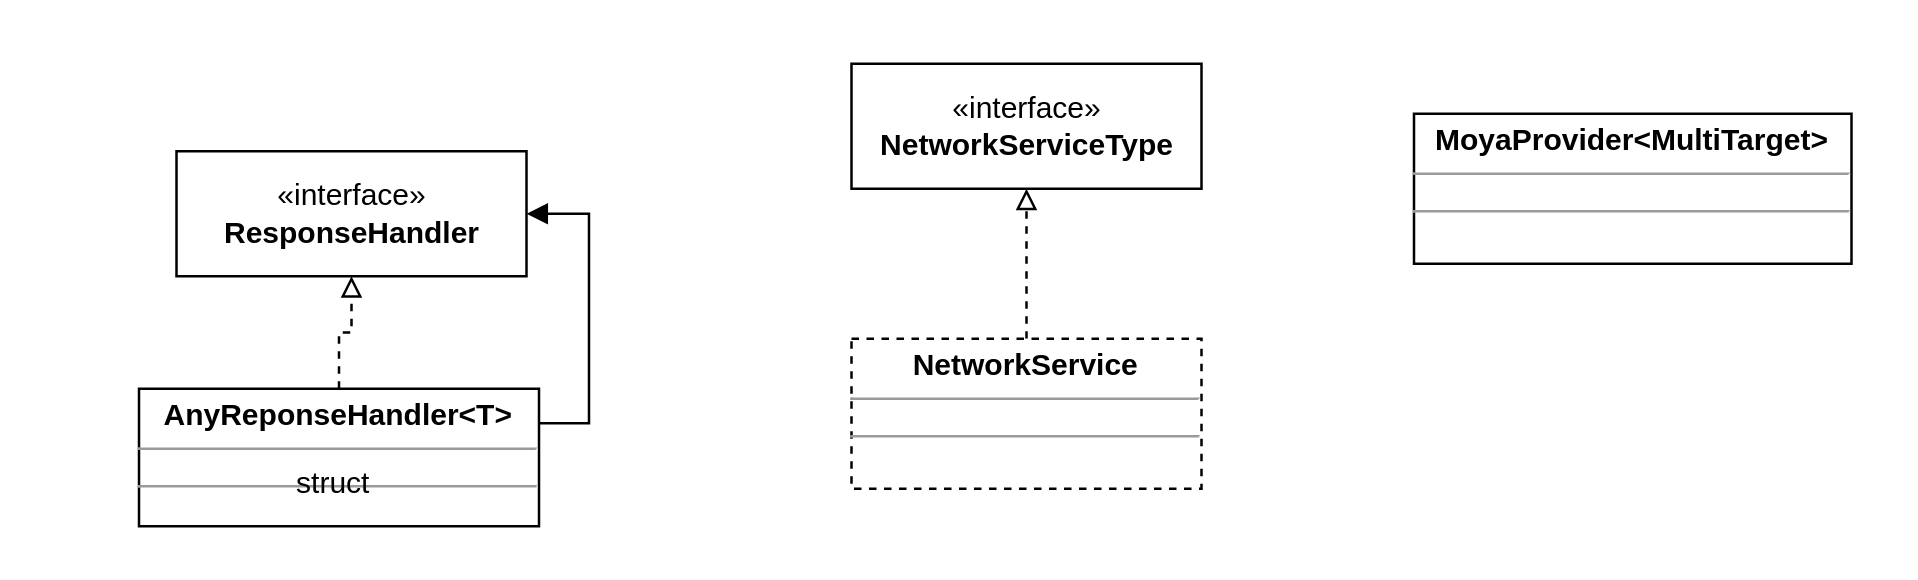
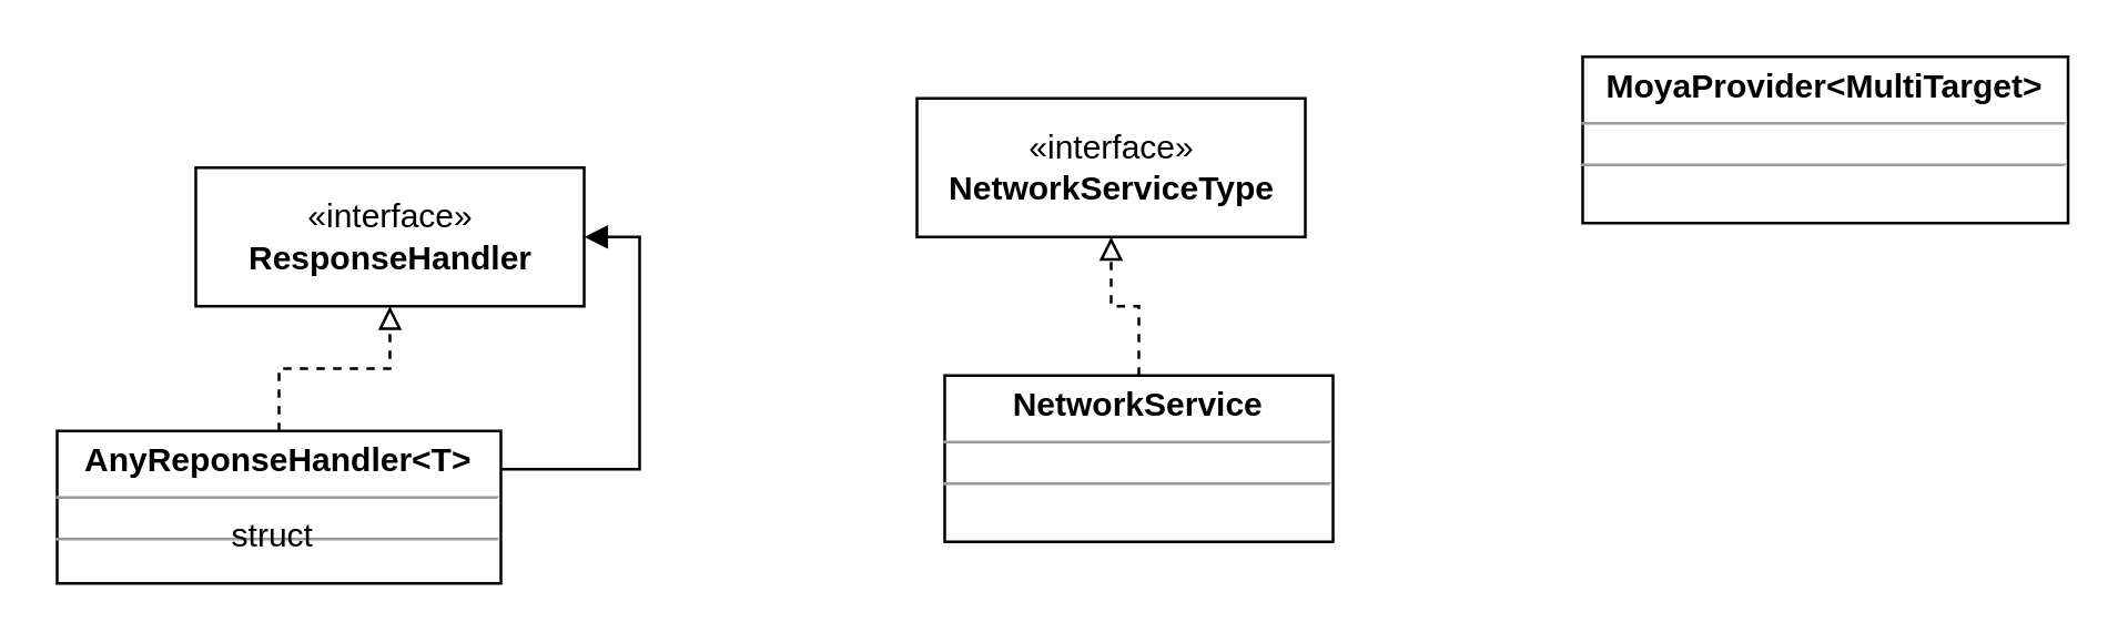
- <mxCell id="2" value="«interface»&lt;br&gt;&lt;b&gt;NetworkServiceType&lt;/b&gt;" style="html=1;" vertex="1" parent="1"><mxGeometry x="340" y="25" width="140" height="50" as="geometry" /></mxCell>
+ <mxCell id="2" value="«interface»&lt;br&gt;&lt;b&gt;NetworkServiceType&lt;/b&gt;" style="html=1;" vertex="1" parent="1"><mxGeometry x="330" y="35" width="140" height="50" as="geometry" /></mxCell>
- <mxCell id="5" value="&lt;p style=&quot;margin: 0px ; margin-top: 4px ; text-align: center&quot;&gt;&lt;b&gt;MoyaProvider&amp;lt;MultiTarget&amp;gt;&lt;/b&gt;&lt;br&gt;&lt;/p&gt;&lt;hr size=&quot;1&quot;&gt;&lt;div style=&quot;height: 2px&quot;&gt;&lt;/div&gt;&lt;hr size=&quot;1&quot;&gt;&lt;div style=&quot;height: 2px&quot;&gt;&lt;/div&gt;" style="verticalAlign=top;align=left;overflow=fill;fontSize=12;fontFamily=Helvetica;html=1;" vertex="1" parent="1"><mxGeometry x="565" y="45" width="175" height="60" as="geometry" /></mxCell>
+ <mxCell id="5" value="&lt;p style=&quot;margin: 0px ; margin-top: 4px ; text-align: center&quot;&gt;&lt;b&gt;MoyaProvider&amp;lt;MultiTarget&amp;gt;&lt;/b&gt;&lt;br&gt;&lt;/p&gt;&lt;hr size=&quot;1&quot;&gt;&lt;div style=&quot;height: 2px&quot;&gt;&lt;/div&gt;&lt;hr size=&quot;1&quot;&gt;&lt;div style=&quot;height: 2px&quot;&gt;&lt;/div&gt;" style="verticalAlign=top;align=left;overflow=fill;fontSize=12;fontFamily=Helvetica;html=1;" vertex="1" parent="1"><mxGeometry x="570" y="20" width="175" height="60" as="geometry" /></mxCell>
- <mxCell id="4" value="&lt;p style=&quot;margin: 0px ; margin-top: 4px ; text-align: center&quot;&gt;&lt;b&gt;NetworkService&lt;/b&gt;&lt;br&gt;&lt;/p&gt;&lt;hr size=&quot;1&quot;&gt;&lt;div style=&quot;height: 2px&quot;&gt;&lt;/div&gt;&lt;hr size=&quot;1&quot;&gt;&lt;div style=&quot;height: 2px&quot;&gt;&lt;/div&gt;" style="verticalAlign=top;align=left;overflow=fill;fontSize=12;fontFamily=Helvetica;html=1;dashed=1;" vertex="1" parent="1"><mxGeometry x="340" y="135" width="140" height="60" as="geometry" /></mxCell>
+ <mxCell id="4" value="&lt;p style=&quot;margin: 0px ; margin-top: 4px ; text-align: center&quot;&gt;&lt;b&gt;NetworkService&lt;/b&gt;&lt;br&gt;&lt;/p&gt;&lt;hr size=&quot;1&quot;&gt;&lt;div style=&quot;height: 2px&quot;&gt;&lt;/div&gt;&lt;hr size=&quot;1&quot;&gt;&lt;div style=&quot;height: 2px&quot;&gt;&lt;/div&gt;" style="verticalAlign=top;align=left;overflow=fill;fontSize=12;fontFamily=Helvetica;html=1;" vertex="1" parent="1"><mxGeometry x="340" y="135" width="140" height="60" as="geometry" /></mxCell>
- <mxCell id="9" value="&lt;p style=&quot;margin: 0px ; margin-top: 4px ; text-align: center&quot;&gt;&lt;b&gt;AnyReponseHandler&amp;lt;T&amp;gt;&lt;/b&gt;&lt;br&gt;&lt;/p&gt;&lt;hr size=&quot;1&quot;&gt;&lt;div style=&quot;height: 2px&quot;&gt;&amp;nbsp; &amp;nbsp; &amp;nbsp; &amp;nbsp; &amp;nbsp; &amp;nbsp; &amp;nbsp; &amp;nbsp; &amp;nbsp; &amp;nbsp;struct&lt;/div&gt;&lt;hr size=&quot;1&quot;&gt;&lt;div style=&quot;height: 2px&quot;&gt;&lt;/div&gt;" style="verticalAlign=top;align=left;overflow=fill;fontSize=12;fontFamily=Helvetica;html=1;" vertex="1" parent="1"><mxGeometry x="55" y="155" width="160" height="55" as="geometry" /></mxCell>
+ <mxCell id="9" value="&lt;p style=&quot;margin: 0px ; margin-top: 4px ; text-align: center&quot;&gt;&lt;b&gt;AnyReponseHandler&amp;lt;T&amp;gt;&lt;/b&gt;&lt;br&gt;&lt;/p&gt;&lt;hr size=&quot;1&quot;&gt;&lt;div style=&quot;height: 2px&quot;&gt;&amp;nbsp; &amp;nbsp; &amp;nbsp; &amp;nbsp; &amp;nbsp; &amp;nbsp; &amp;nbsp; &amp;nbsp; &amp;nbsp; &amp;nbsp;struct&lt;/div&gt;&lt;hr size=&quot;1&quot;&gt;&lt;div style=&quot;height: 2px&quot;&gt;&lt;/div&gt;" style="verticalAlign=top;align=left;overflow=fill;fontSize=12;fontFamily=Helvetica;html=1;" vertex="1" parent="1"><mxGeometry x="20" y="155" width="160" height="55" as="geometry" /></mxCell>
